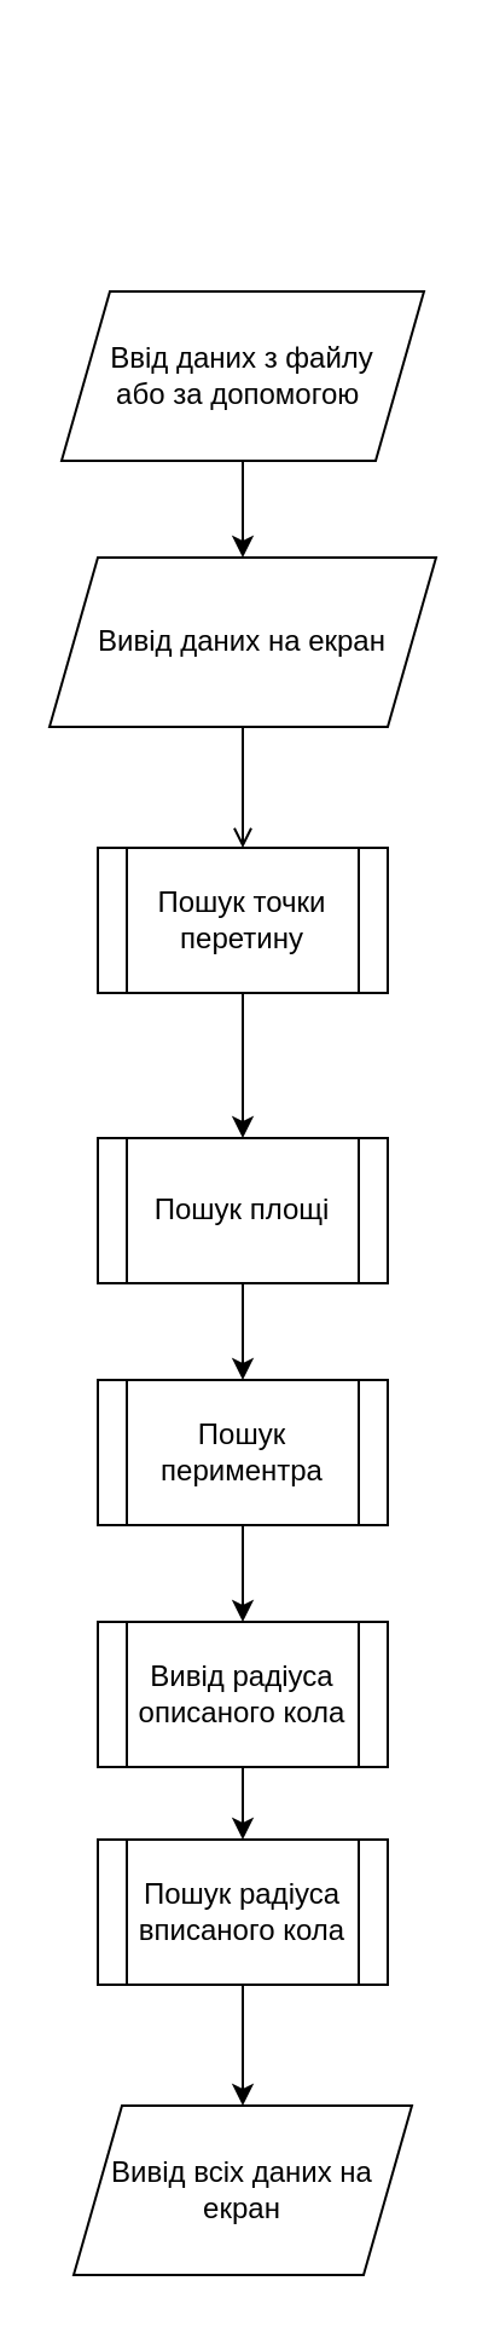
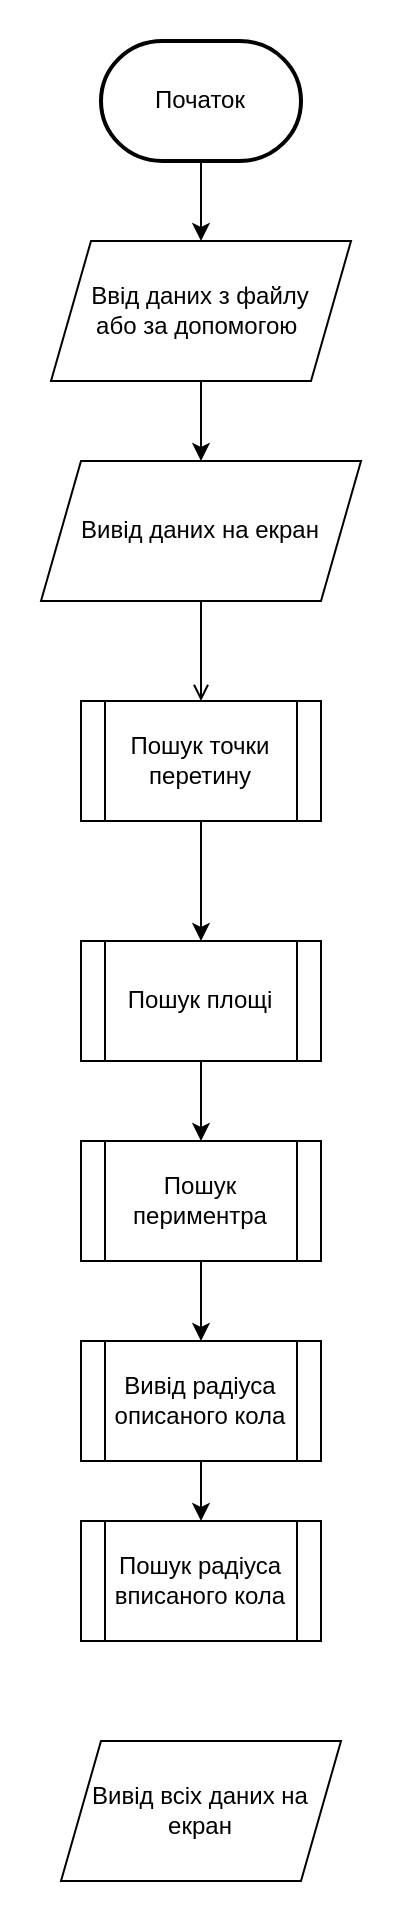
+ <mxCell id="3" value="Початок" style="strokeWidth=2;html=1;shape=mxgraph.flowchart.terminator;whiteSpace=wrap;" parent="1" vertex="1"><mxGeometry x="50" y="20" width="100" height="60" as="geometry" /></mxCell>
+ <mxCell id="2" value="" style="edgeStyle=orthogonalEdgeStyle;rounded=0;orthogonalLoop=1;jettySize=auto;html=1;" parent="1" source="3" target="5" edge="1"><mxGeometry relative="1" as="geometry" /></mxCell>
- <mxCell id="16" value="" style="edgeStyle=orthogonalEdgeStyle;rounded=0;orthogonalLoop=1;jettySize=auto;html=1;" edge="1" parent="1" source="17" target="18"><mxGeometry relative="1" as="geometry" /></mxCell>
